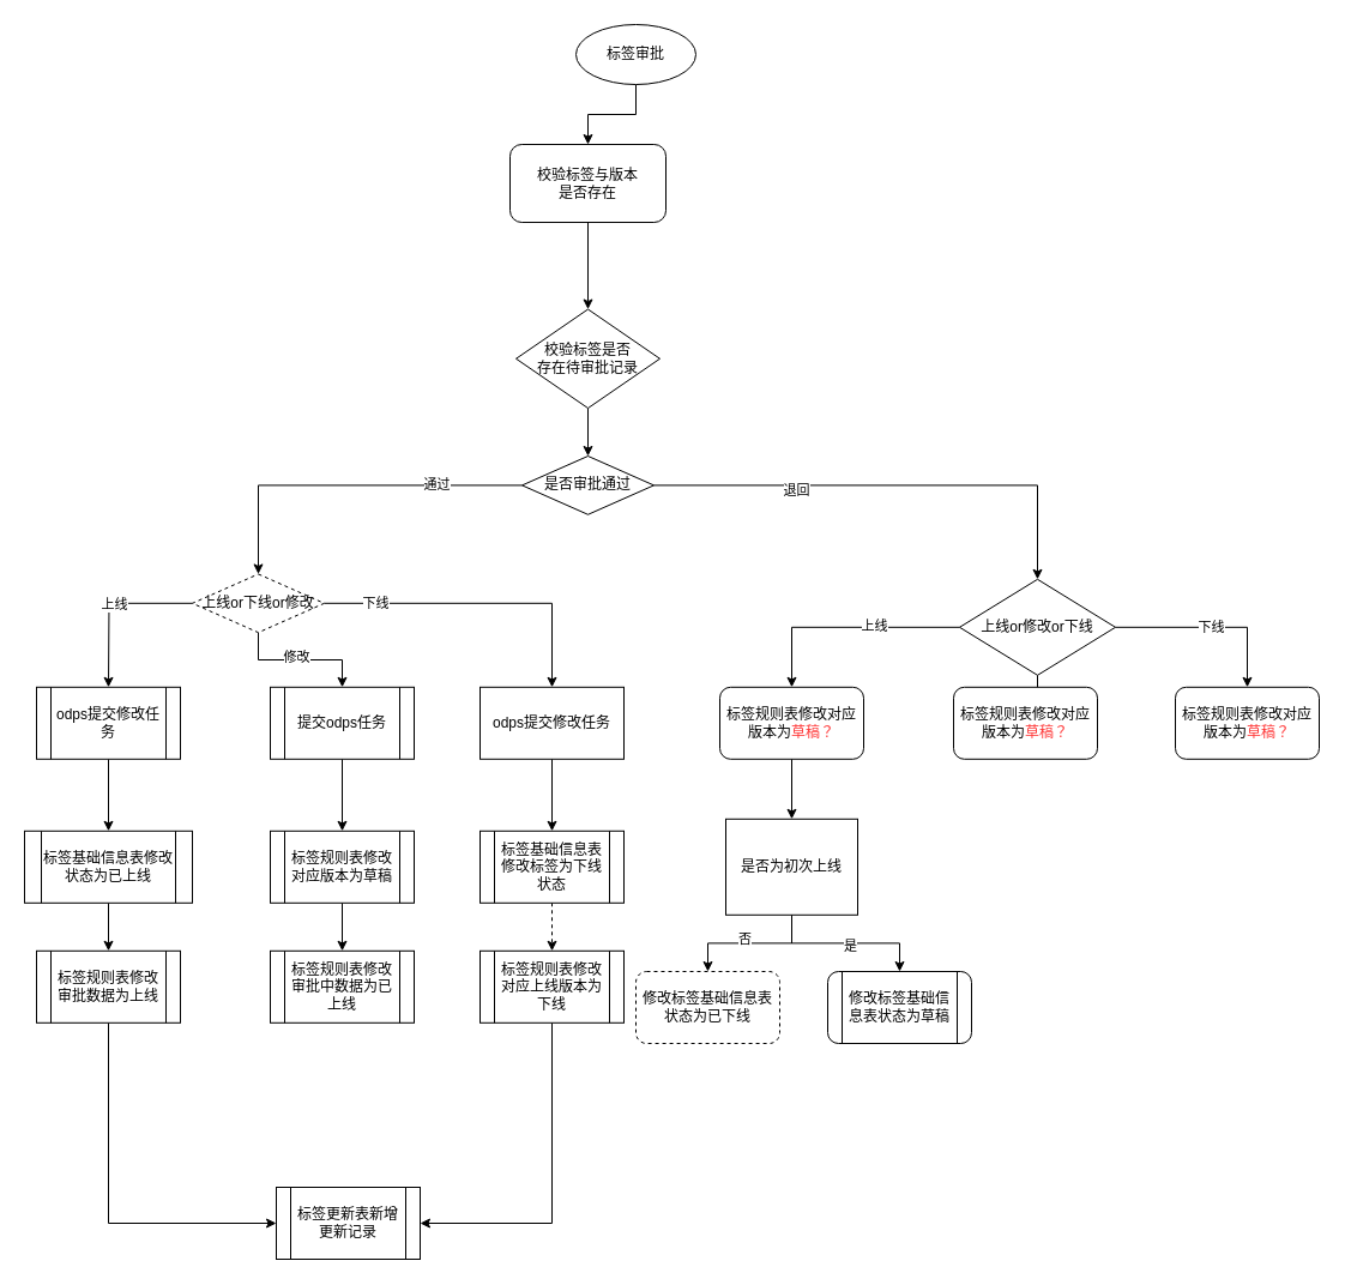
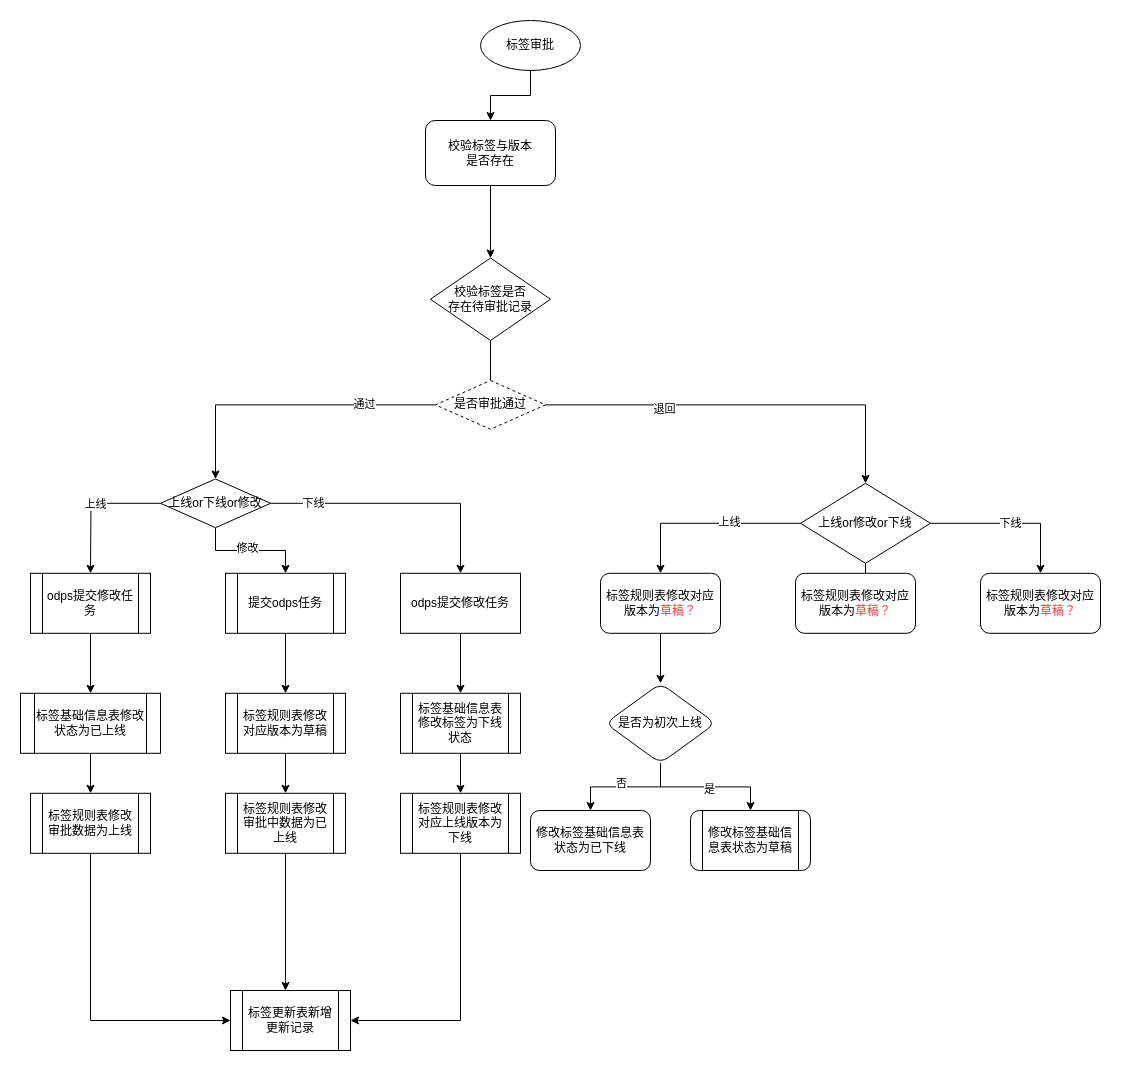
- <mxCell id="6" value="" style="edgeStyle=orthogonalEdgeStyle;rounded=0;orthogonalLoop=1;jettySize=auto;html=1;" parent="1" source="7" target="12" edge="1"><mxGeometry relative="1" as="geometry" /></mxCell>
+ <mxCell id="6" value="" style="edgeStyle=orthogonalEdgeStyle;rounded=0;orthogonalLoop=1;jettySize=auto;html=1;endArrow=none;" parent="1" source="7" target="12" edge="1"><mxGeometry relative="1" as="geometry" /></mxCell>
- <mxCell id="12" value="是否审批通过" style="rhombus;whiteSpace=wrap;html=1;" parent="1" vertex="1"><mxGeometry x="435" y="380" width="110" height="48.75" as="geometry" /></mxCell>
+ <mxCell id="12" value="是否审批通过" style="rhombus;whiteSpace=wrap;html=1;dashed=1;" parent="1" vertex="1"><mxGeometry x="435" y="380" width="110" height="48.75" as="geometry" /></mxCell>
- <mxCell id="19" value="上线or下线or修改" style="rhombus;whiteSpace=wrap;html=1;dashed=1;" parent="1" vertex="1"><mxGeometry x="160" y="478.44" width="110" height="48.75" as="geometry" /></mxCell>
+ <mxCell id="19" value="上线or下线or修改" style="rhombus;whiteSpace=wrap;html=1;" parent="1" vertex="1"><mxGeometry x="160" y="478.44" width="110" height="48.75" as="geometry" /></mxCell>
- <mxCell id="52" value="是否为初次上线" style="whiteSpace=wrap;html=1;rounded=0;" vertex="1" parent="1"><mxGeometry x="605" y="682.8" width="110" height="80" as="geometry" /></mxCell>
+ <mxCell id="52" value="是否为初次上线" style="rhombus;whiteSpace=wrap;html=1;rounded=1;" vertex="1" parent="1"><mxGeometry x="605" y="682.8" width="110" height="80" as="geometry" /></mxCell>
- <mxCell id="26" value="" style="edgeStyle=orthogonalEdgeStyle;rounded=0;orthogonalLoop=1;jettySize=auto;html=1;dashed=1;" parent="1" source="27" target="31" edge="1"><mxGeometry relative="1" as="geometry" /></mxCell>
+ <mxCell id="26" value="" style="edgeStyle=orthogonalEdgeStyle;rounded=0;orthogonalLoop=1;jettySize=auto;html=1;" parent="1" source="27" target="31" edge="1"><mxGeometry relative="1" as="geometry" /></mxCell>
- <mxCell id="55" value="修改标签基础信息表状态为已下线" style="rounded=1;whiteSpace=wrap;html=1;dashed=1;" vertex="1" parent="1"><mxGeometry x="530" y="810" width="120" height="60" as="geometry" /></mxCell>
+ <mxCell id="55" value="修改标签基础信息表状态为已下线" style="rounded=1;whiteSpace=wrap;html=1;" vertex="1" parent="1"><mxGeometry x="530" y="810" width="120" height="60" as="geometry" /></mxCell>
+ <mxCell id="37" value="" style="edgeStyle=orthogonalEdgeStyle;rounded=0;orthogonalLoop=1;jettySize=auto;html=1;" edge="1" parent="1" source="38" target="32"><mxGeometry relative="1" as="geometry"><Array as="points"><mxPoint x="285" y="980" /><mxPoint x="285" y="980" /></Array></mxGeometry></mxCell>
